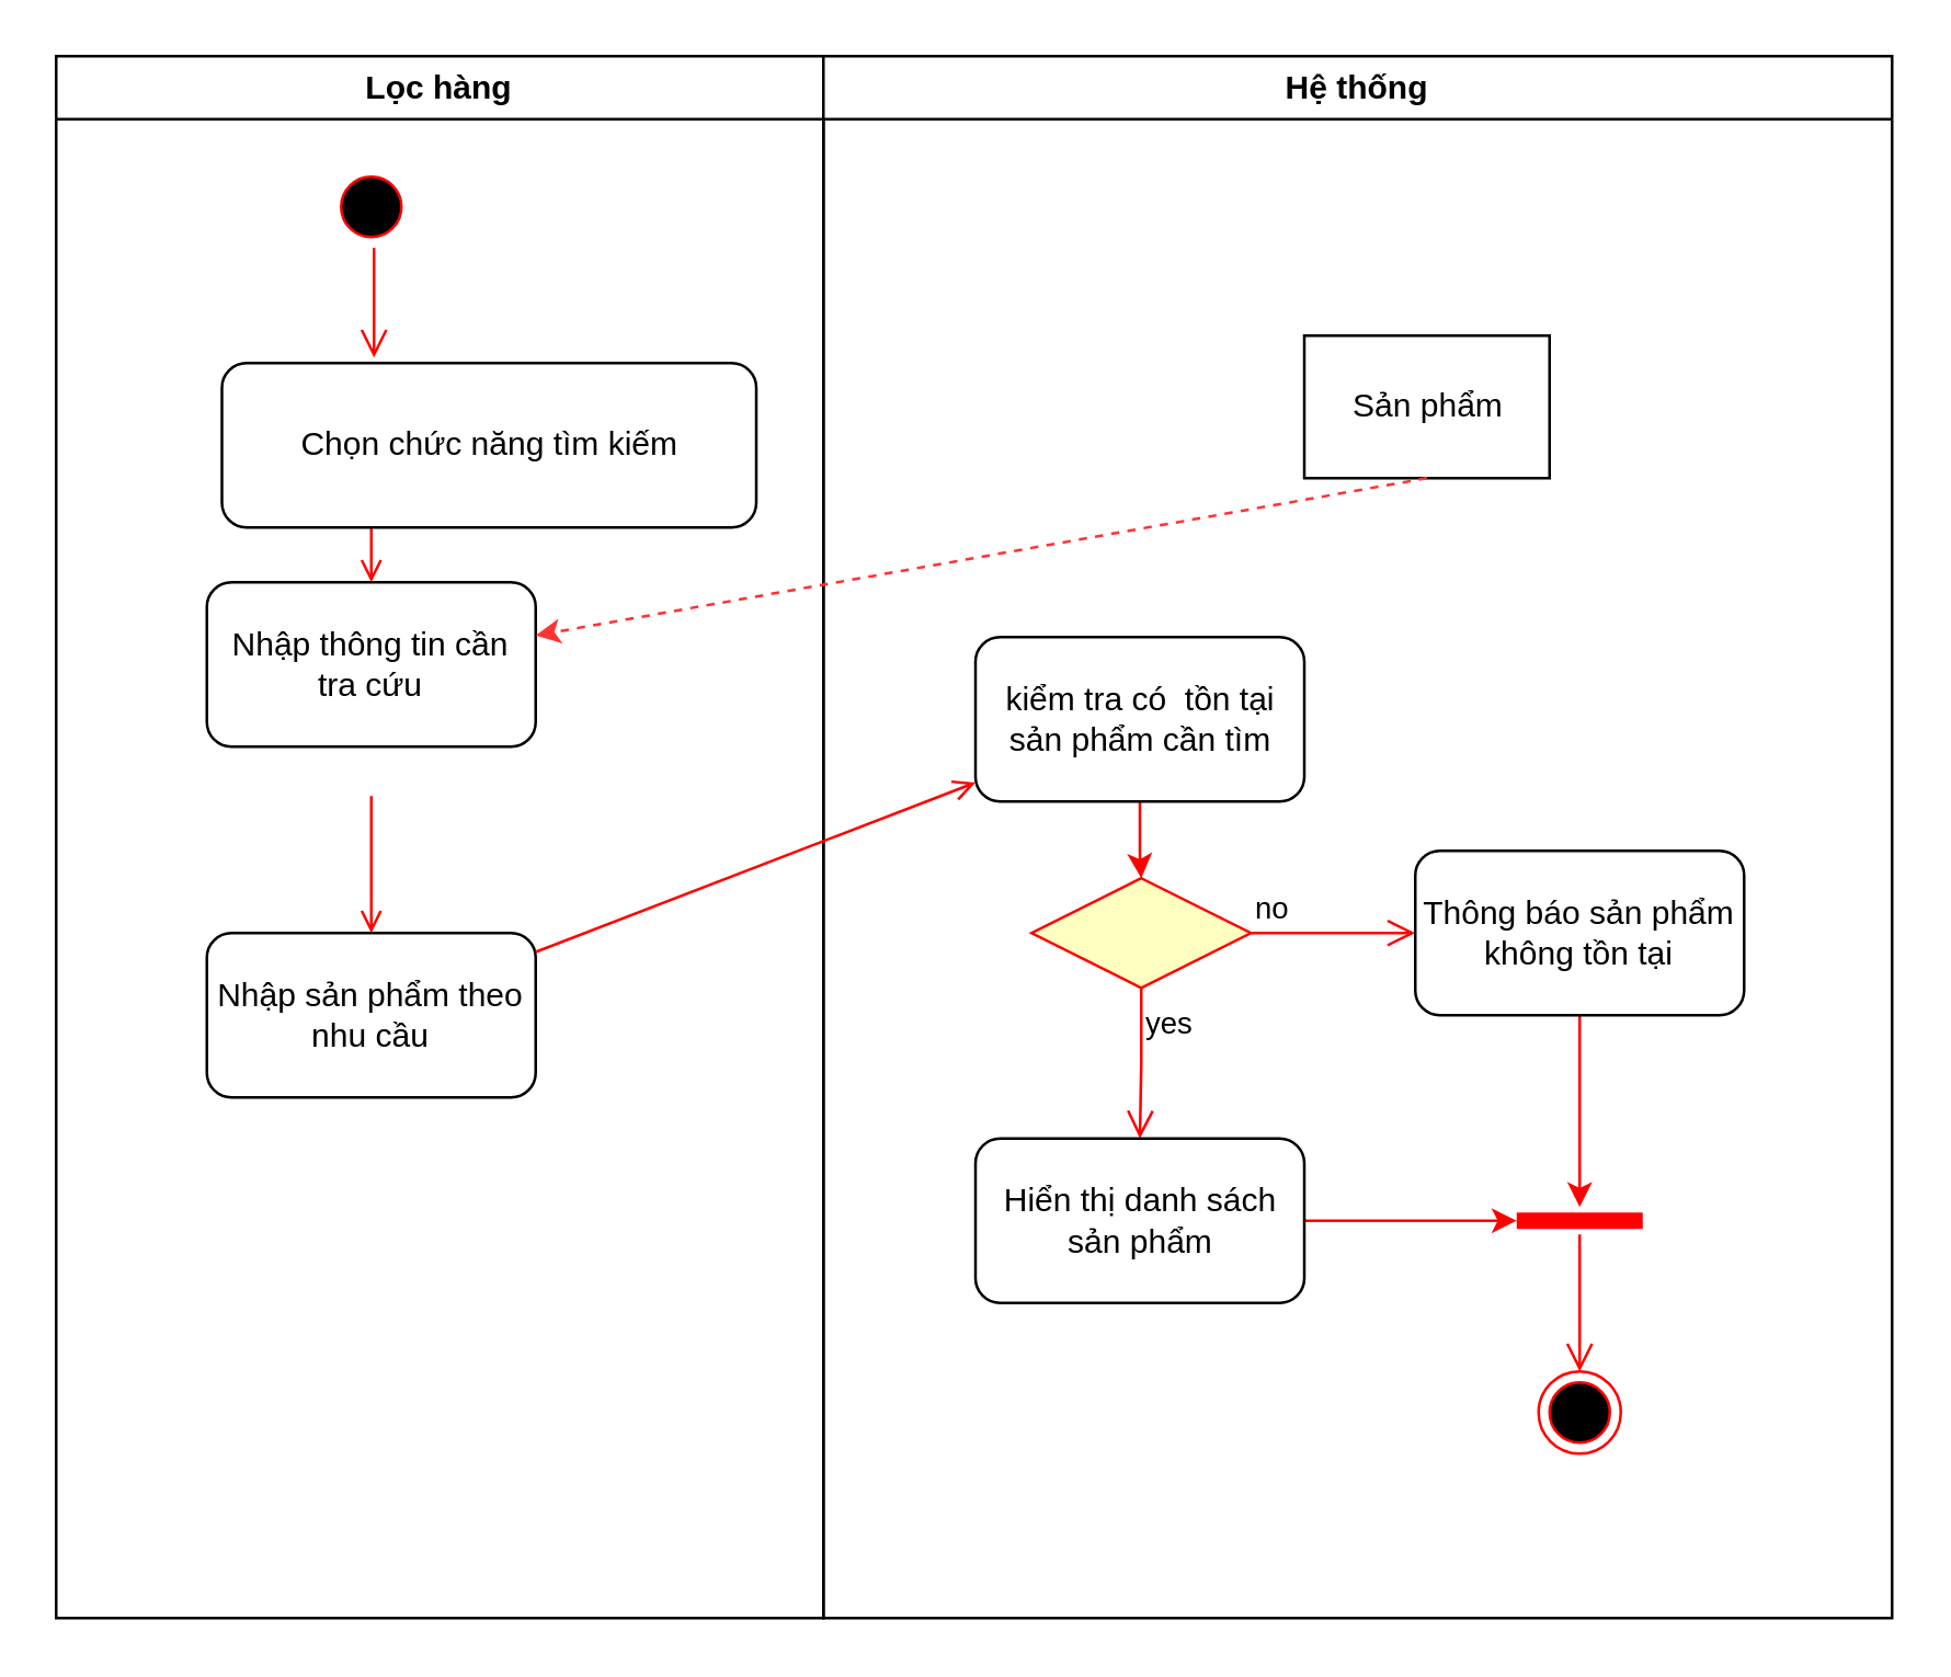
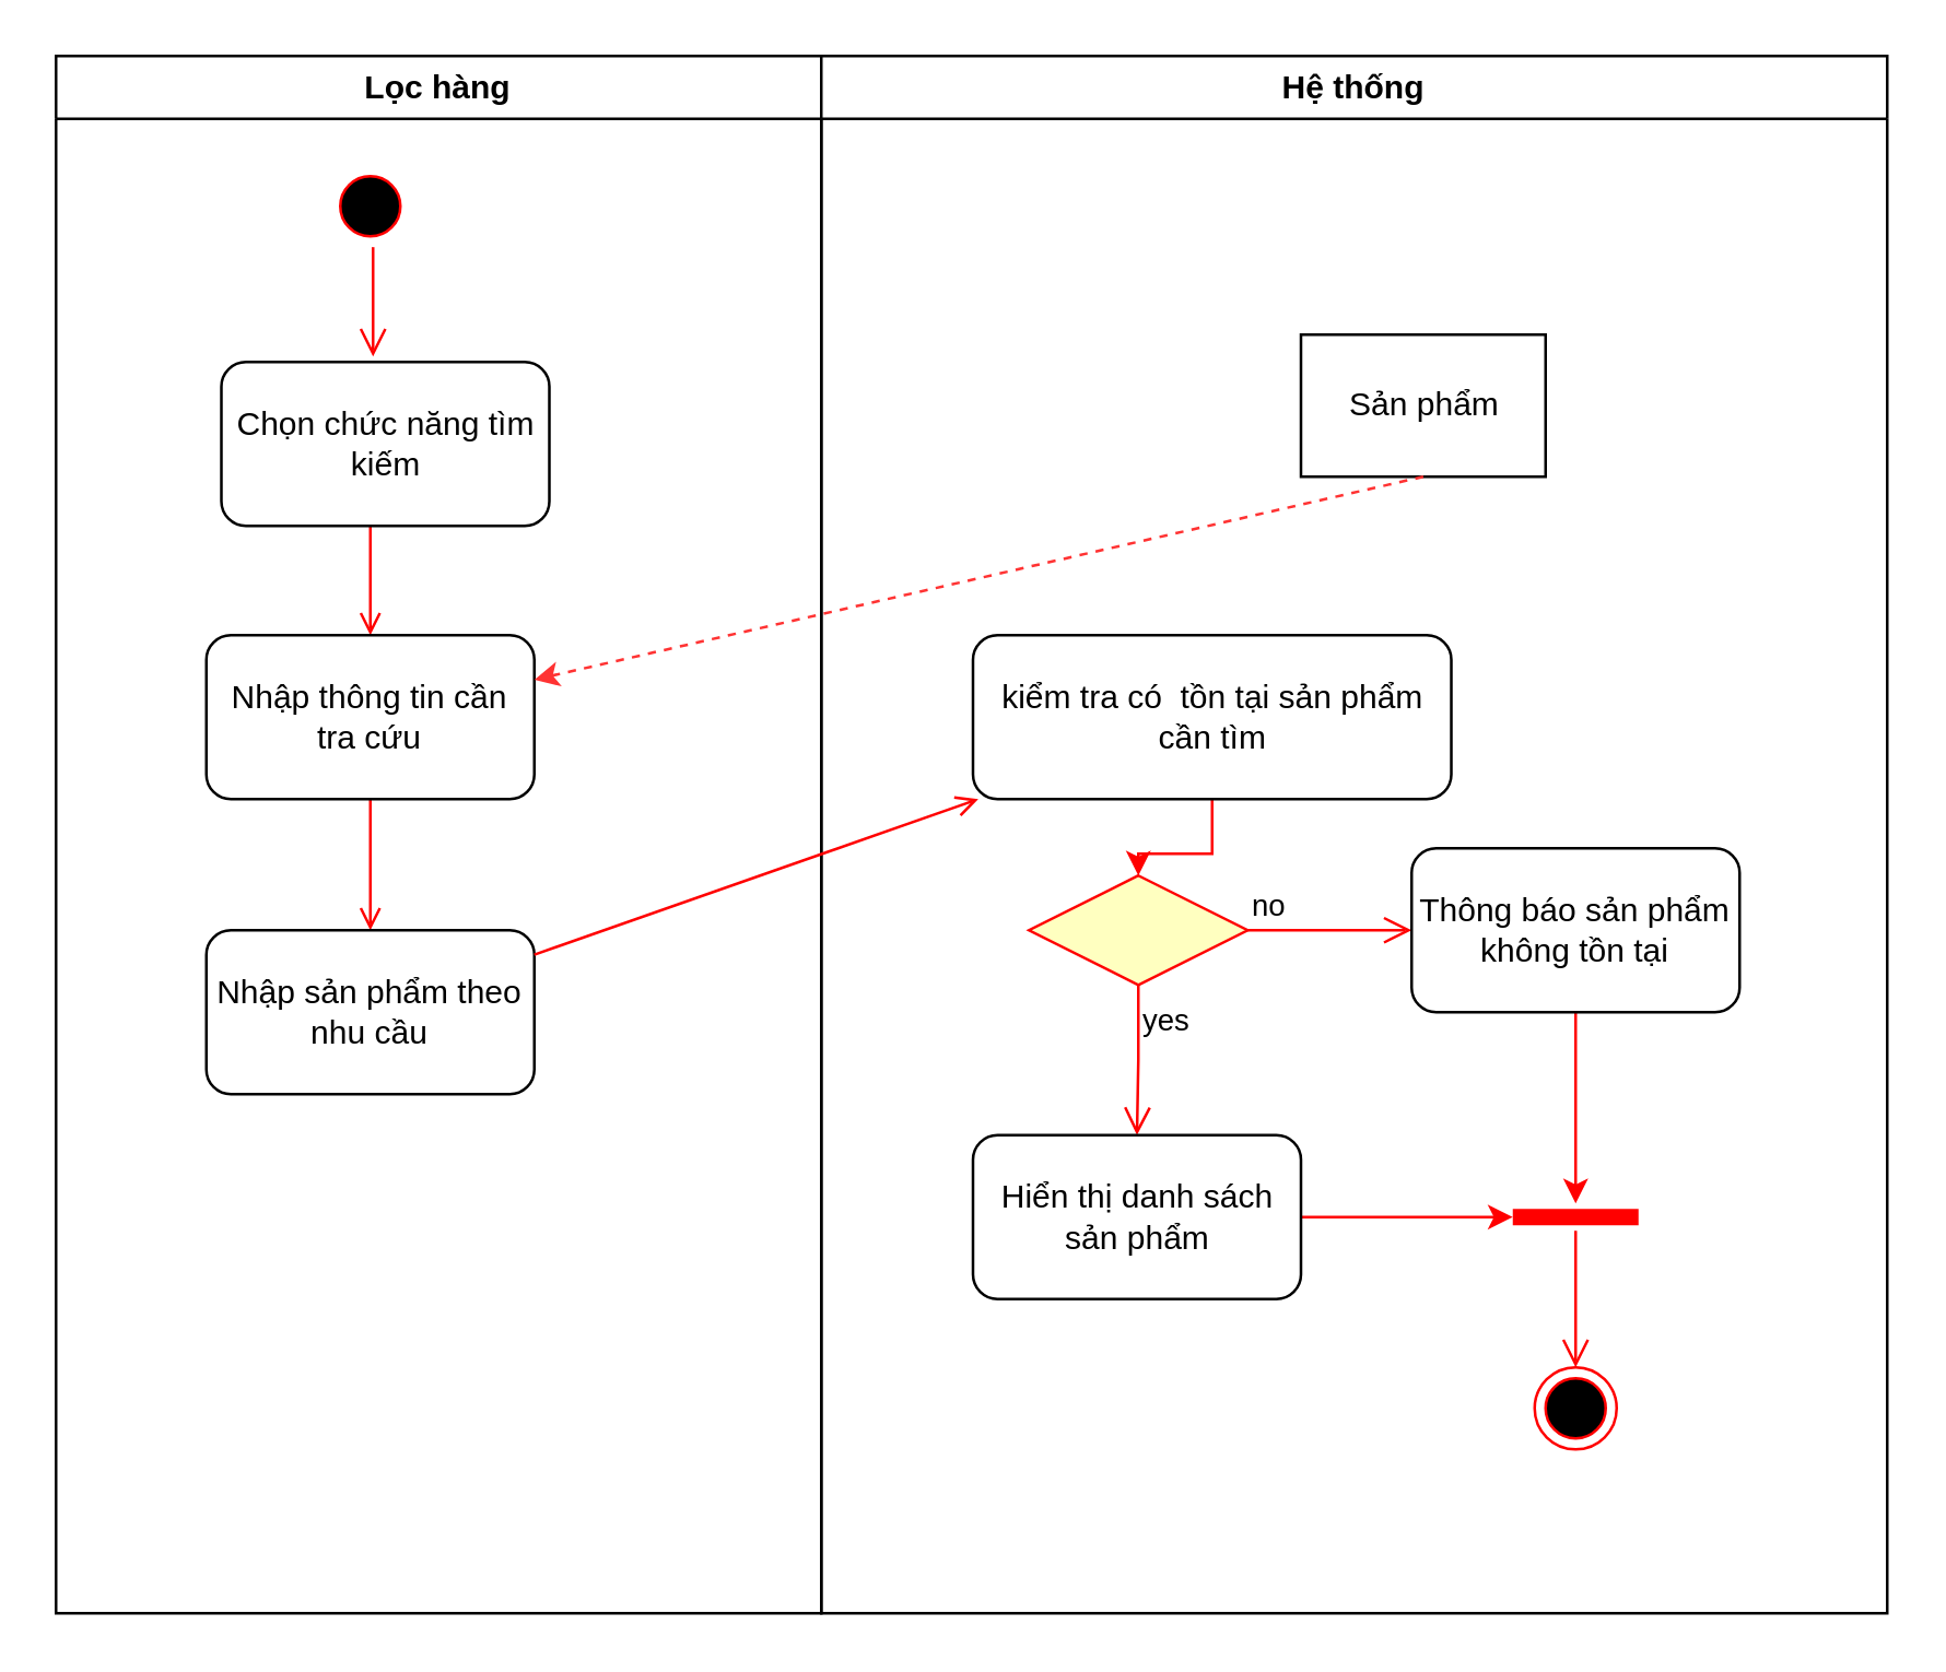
- <mxCell id="7" value="Chọn chức năng tìm kiếm" style="rounded=1;whiteSpace=wrap;html=1;" parent="2" vertex="1"><mxGeometry x="60.5" y="112" width="195" height="60" as="geometry" /></mxCell>
+ <mxCell id="7" value="Chọn chức năng tìm kiếm" style="rounded=1;whiteSpace=wrap;html=1;" parent="2" vertex="1"><mxGeometry x="60.5" y="112" width="120" height="60" as="geometry" /></mxCell>
- <mxCell id="9" value="Nhập thông tin cần tra cứu" style="rounded=1;whiteSpace=wrap;html=1;" parent="2" vertex="1"><mxGeometry x="55" y="192" width="120" height="60" as="geometry" /></mxCell>
+ <mxCell id="9" value="Nhập thông tin cần tra cứu" style="rounded=1;whiteSpace=wrap;html=1;" parent="2" vertex="1"><mxGeometry x="55" y="212" width="120" height="60" as="geometry" /></mxCell>
- <mxCell id="12" value="kiểm tra có&amp;nbsp; tồn tại sản phẩm cần tìm" style="rounded=1;whiteSpace=wrap;html=1;" parent="10" vertex="1"><mxGeometry x="55.5" y="212" width="120" height="60" as="geometry" /></mxCell>
+ <mxCell id="12" value="kiểm tra có&amp;nbsp; tồn tại sản phẩm cần tìm" style="rounded=1;whiteSpace=wrap;html=1;" parent="10" vertex="1"><mxGeometry x="55.5" y="212" width="175" height="60" as="geometry" /></mxCell>
